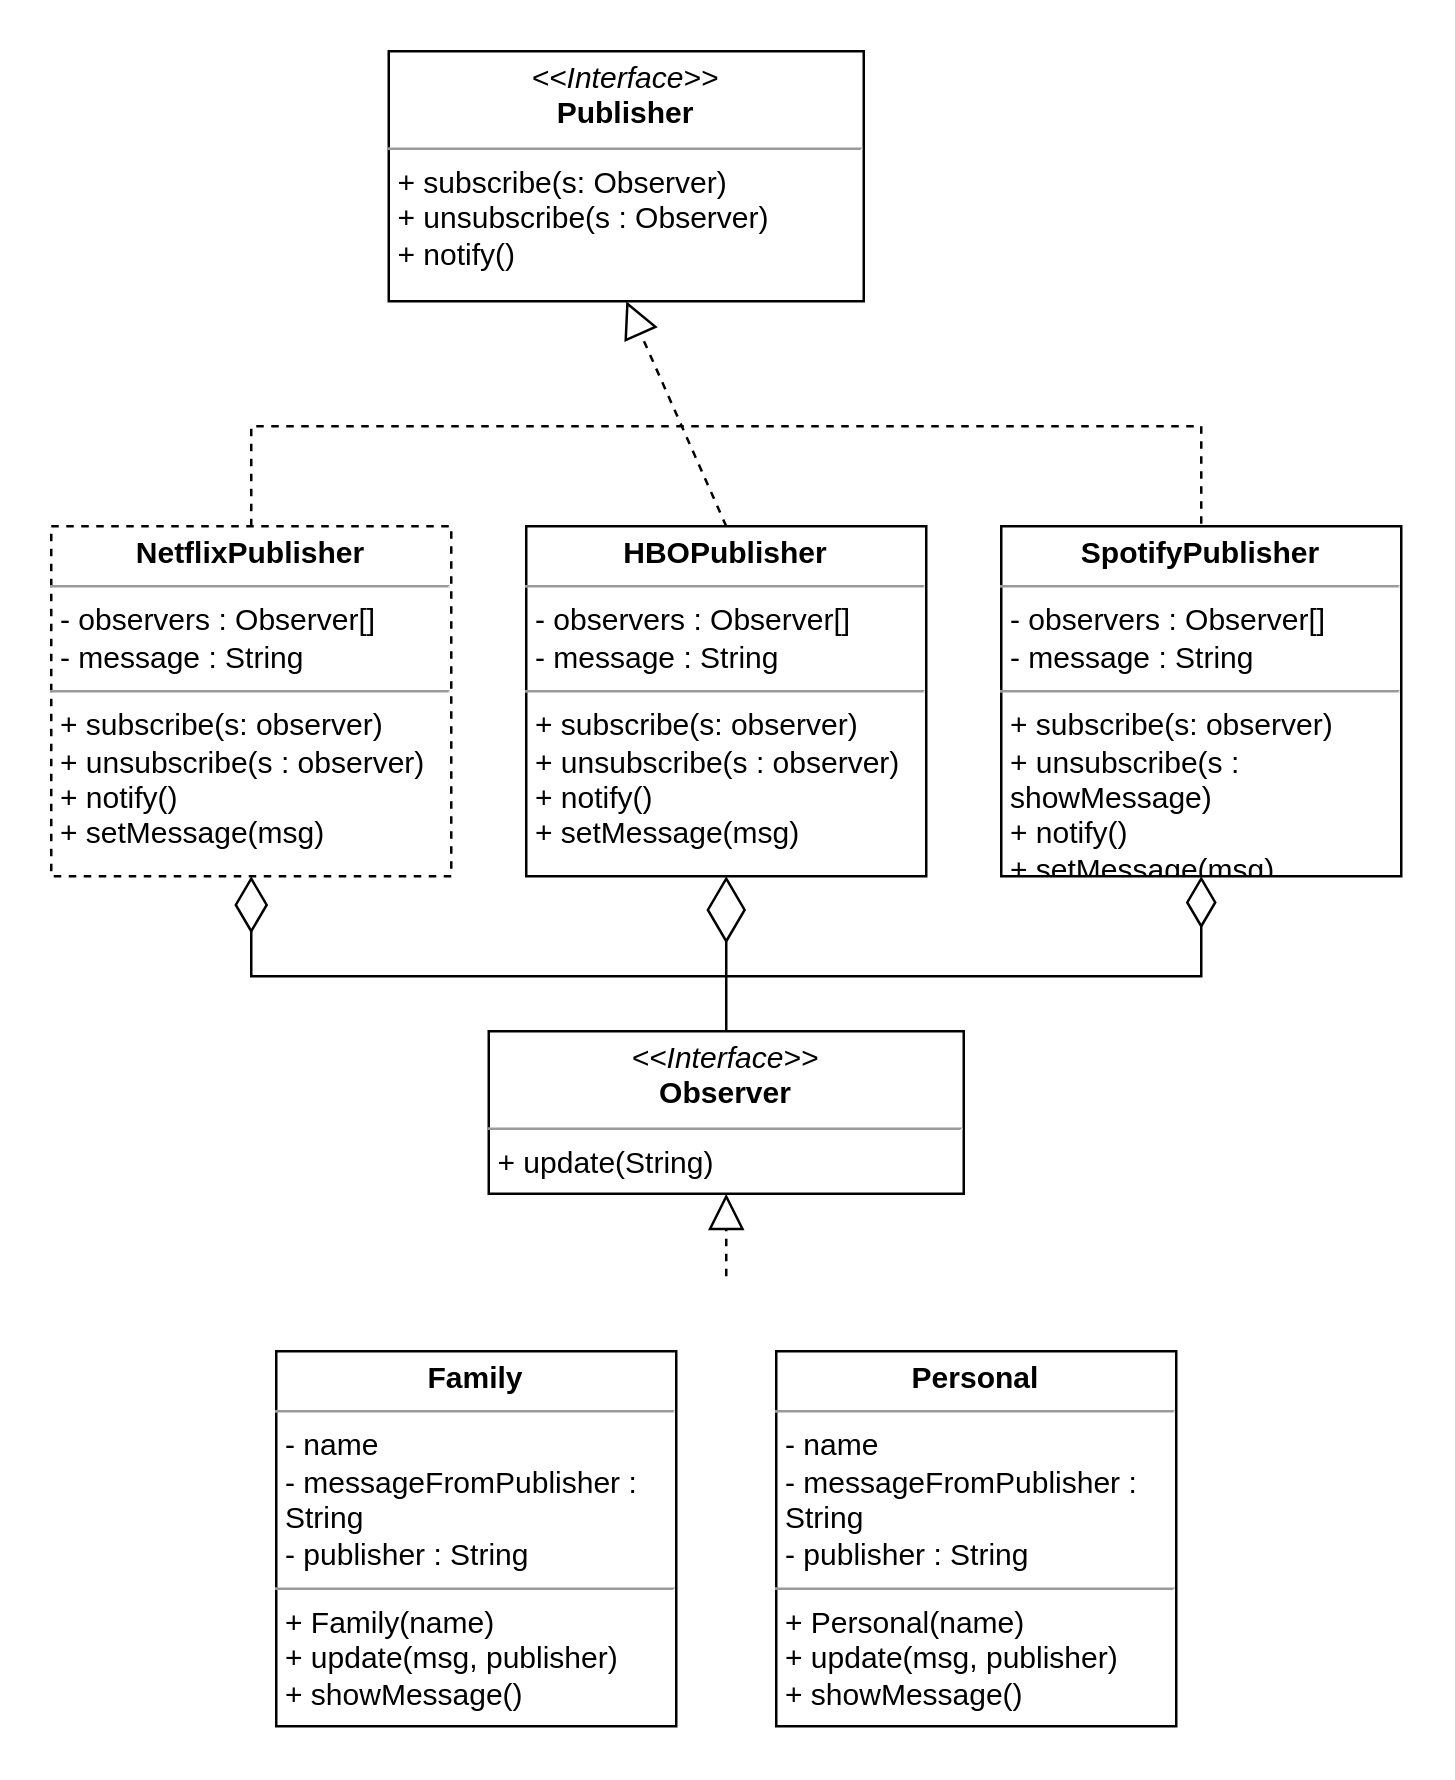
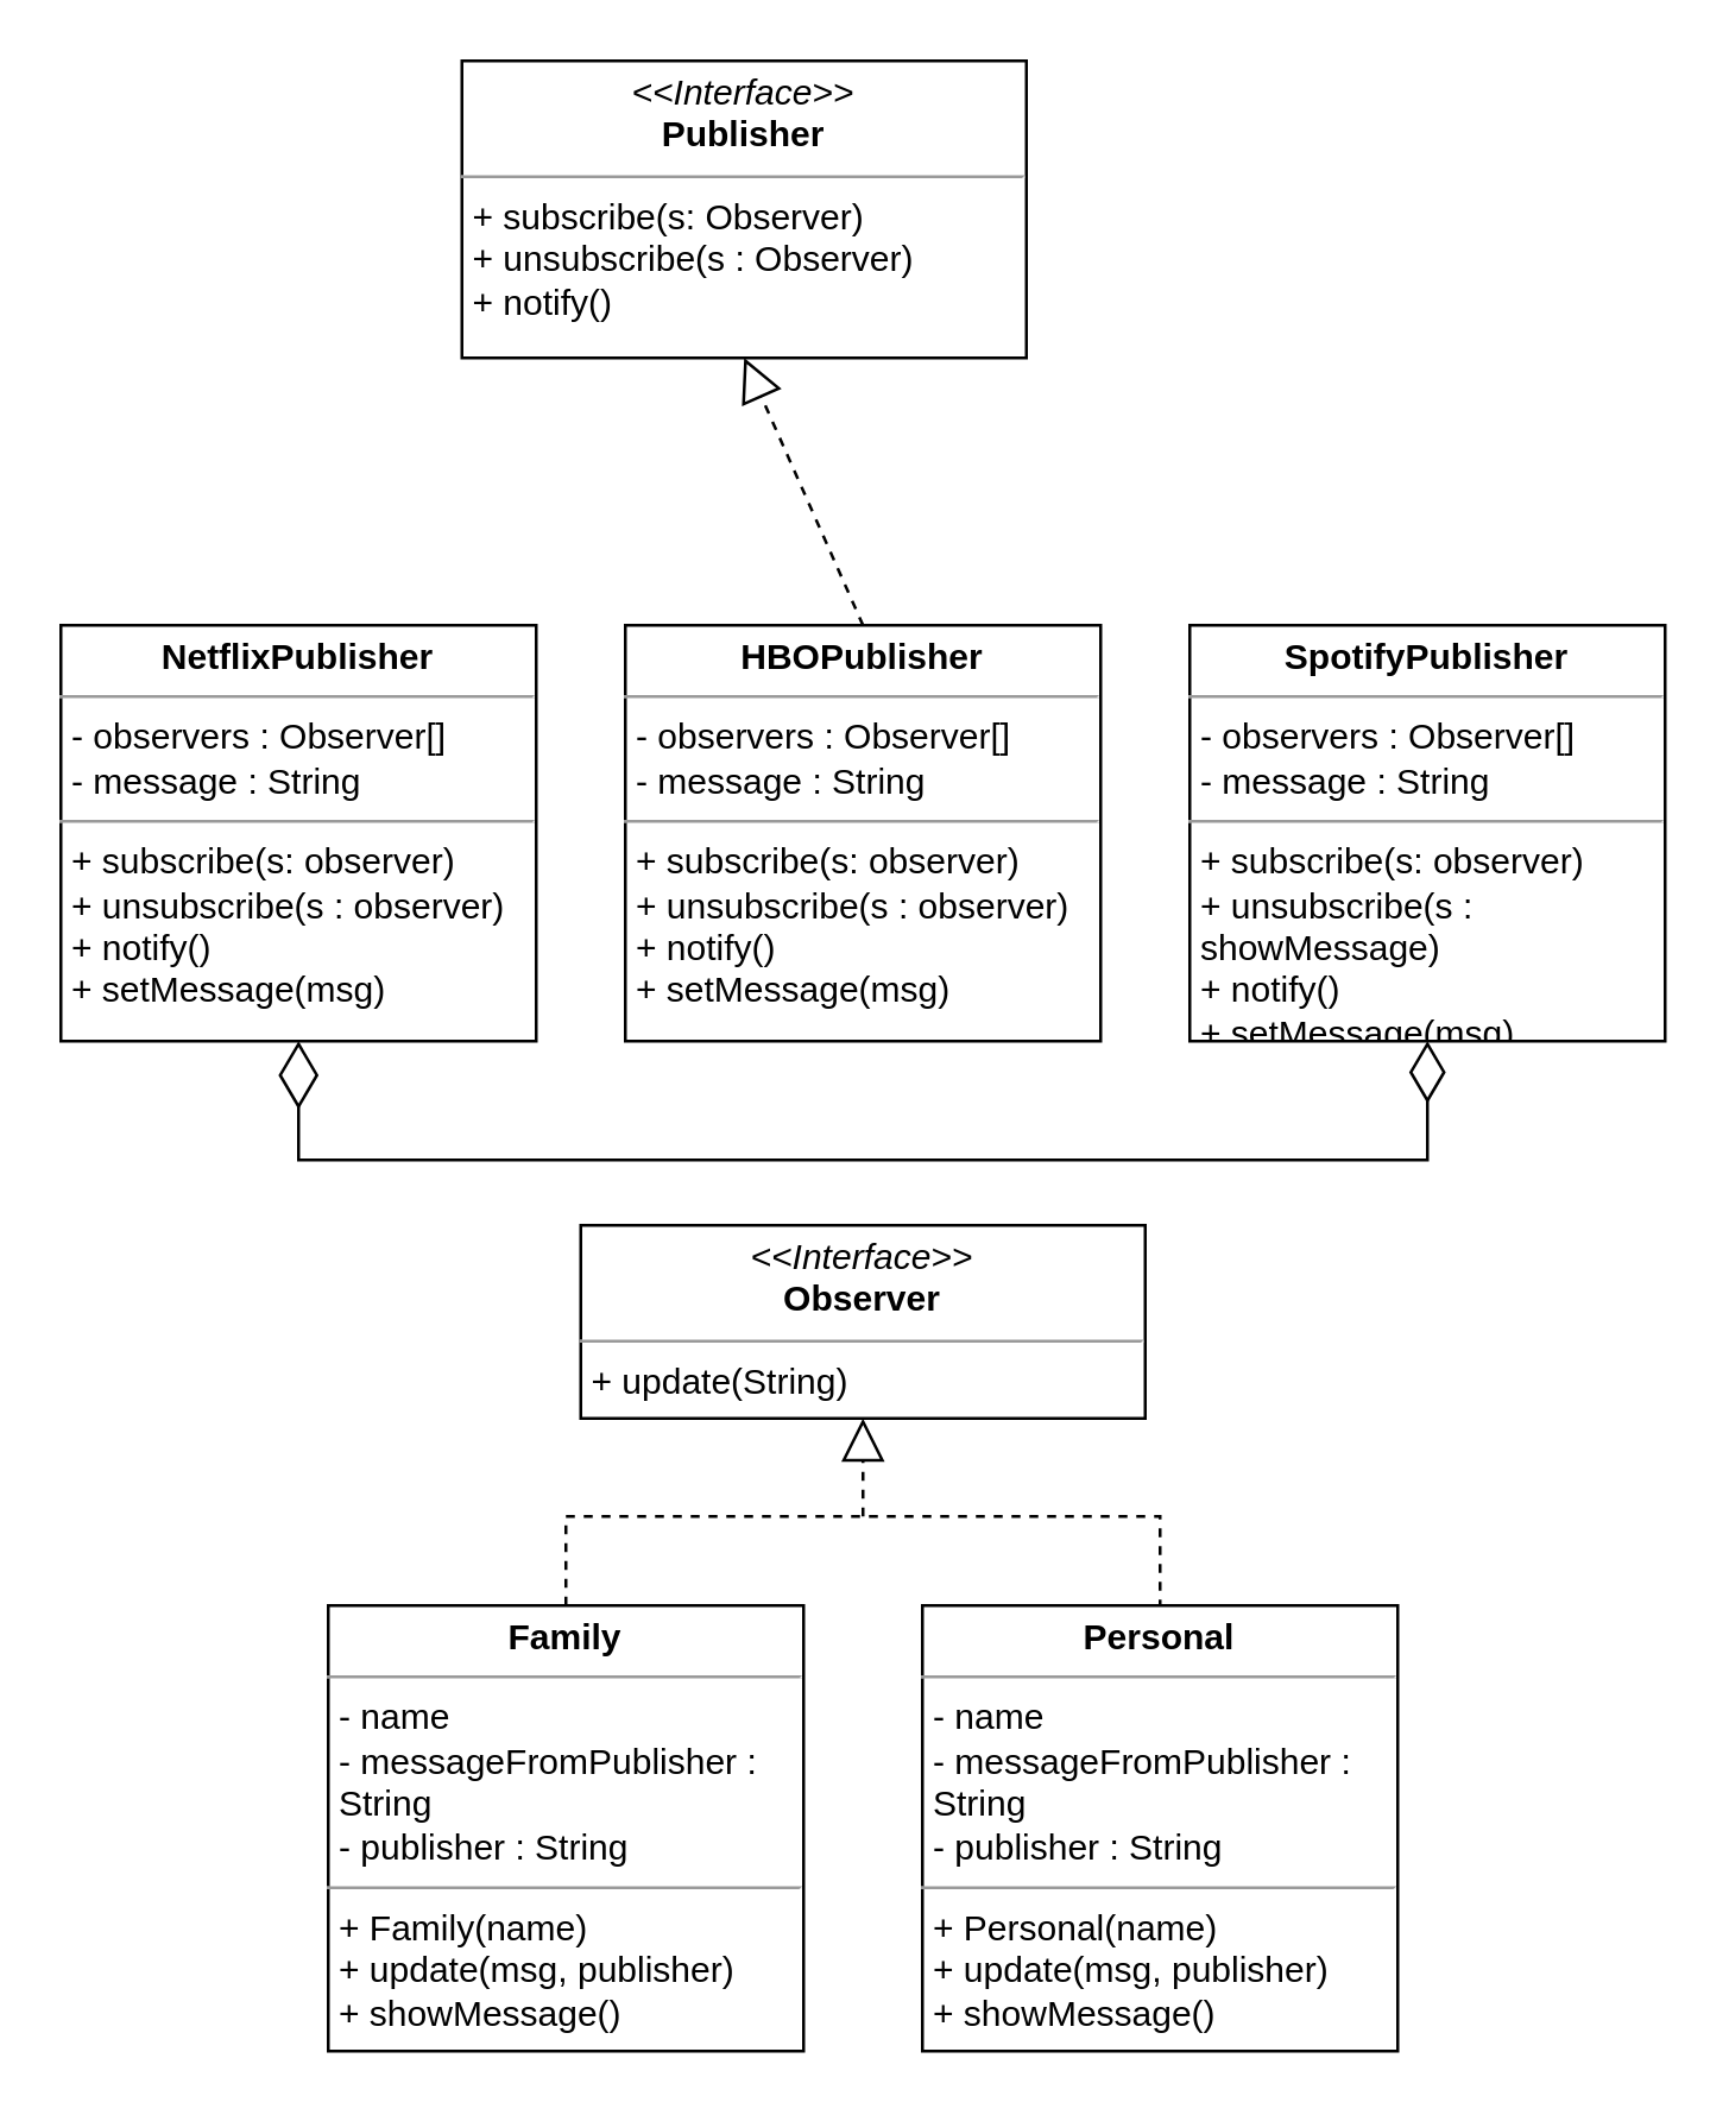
- <mxCell id="11" value="" style="endArrow=none;dashed=1;html=1;rounded=0;exitX=0.5;exitY=0;exitDx=0;exitDy=0;entryX=0.5;entryY=0;entryDx=0;entryDy=0;" parent="1" source="3" target="5" edge="1"><mxGeometry width="50" height="50" relative="1" as="geometry"><mxPoint x="340" y="190" as="sourcePoint" /><mxPoint x="390" y="140" as="targetPoint" /><Array as="points"><mxPoint x="100" y="170" /><mxPoint x="480" y="170" /></Array></mxGeometry></mxCell>
- <mxCell id="3" value="&lt;p style=&quot;margin:0px;margin-top:4px;text-align:center;&quot;&gt;&lt;b&gt;NetflixPublisher&lt;/b&gt;&lt;/p&gt;&lt;hr size=&quot;1&quot;&gt;&lt;p style=&quot;margin:0px;margin-left:4px;&quot;&gt;- observers : Observer[]&lt;/p&gt;&lt;p style=&quot;margin:0px;margin-left:4px;&quot;&gt;- message : String&lt;/p&gt;&lt;hr size=&quot;1&quot;&gt;&lt;p style=&quot;border-color: var(--border-color); margin: 0px 0px 0px 4px;&quot;&gt;+ subscribe(s: observer)&lt;/p&gt;&lt;p style=&quot;border-color: var(--border-color); margin: 0px 0px 0px 4px;&quot;&gt;+ unsubscribe(s : observer)&lt;/p&gt;&lt;p style=&quot;border-color: var(--border-color); margin: 0px 0px 0px 4px;&quot;&gt;+ notify()&lt;/p&gt;&lt;p style=&quot;border-color: var(--border-color); margin: 0px 0px 0px 4px;&quot;&gt;+ setMessage(msg)&lt;/p&gt;" style="verticalAlign=top;align=left;overflow=fill;fontSize=12;fontFamily=Helvetica;html=1;whiteSpace=wrap;dashed=1;" parent="1" vertex="1"><mxGeometry x="20" y="210" width="160" height="140" as="geometry" /></mxCell>
+ <mxCell id="3" value="&lt;p style=&quot;margin:0px;margin-top:4px;text-align:center;&quot;&gt;&lt;b&gt;NetflixPublisher&lt;/b&gt;&lt;/p&gt;&lt;hr size=&quot;1&quot;&gt;&lt;p style=&quot;margin:0px;margin-left:4px;&quot;&gt;- observers : Observer[]&lt;/p&gt;&lt;p style=&quot;margin:0px;margin-left:4px;&quot;&gt;- message : String&lt;/p&gt;&lt;hr size=&quot;1&quot;&gt;&lt;p style=&quot;border-color: var(--border-color); margin: 0px 0px 0px 4px;&quot;&gt;+ subscribe(s: observer)&lt;/p&gt;&lt;p style=&quot;border-color: var(--border-color); margin: 0px 0px 0px 4px;&quot;&gt;+ unsubscribe(s : observer)&lt;/p&gt;&lt;p style=&quot;border-color: var(--border-color); margin: 0px 0px 0px 4px;&quot;&gt;+ notify()&lt;/p&gt;&lt;p style=&quot;border-color: var(--border-color); margin: 0px 0px 0px 4px;&quot;&gt;+ setMessage(msg)&lt;/p&gt;" style="verticalAlign=top;align=left;overflow=fill;fontSize=12;fontFamily=Helvetica;html=1;whiteSpace=wrap;" parent="1" vertex="1"><mxGeometry x="20" y="210" width="160" height="140" as="geometry" /></mxCell>
- <mxCell id="9" value="" style="endArrow=diamondThin;endFill=0;endSize=24;html=1;rounded=0;entryX=0.5;entryY=1;entryDx=0;entryDy=0;exitX=0.5;exitY=0;exitDx=0;exitDy=0;" parent="1" source="6" target="4" edge="1"><mxGeometry width="160" relative="1" as="geometry"><mxPoint x="289.55" y="410" as="sourcePoint" /><mxPoint x="289.55" y="330" as="targetPoint" /></mxGeometry></mxCell>
+ <mxCell id="12" value="" style="endArrow=none;dashed=1;html=1;rounded=0;exitX=0.5;exitY=0;exitDx=0;exitDy=0;entryX=0.5;entryY=0;entryDx=0;entryDy=0;" parent="1" source="7" target="8" edge="1"><mxGeometry width="50" height="50" relative="1" as="geometry"><mxPoint x="340" y="530" as="sourcePoint" /><mxPoint x="390" y="480" as="targetPoint" /><Array as="points"><mxPoint x="190" y="510" /><mxPoint x="390" y="510" /></Array></mxGeometry></mxCell>
